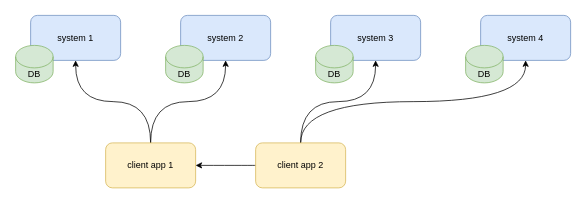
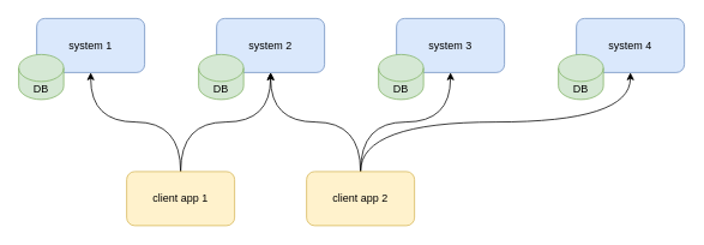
- <mxCell id="11" style="edgeStyle=orthogonalEdgeStyle;curved=1;rounded=0;orthogonalLoop=1;jettySize=auto;html=1;" edge="1" parent="1" source="14" target="10"><mxGeometry relative="1" as="geometry" /></mxCell>
+ <mxCell id="11" style="edgeStyle=orthogonalEdgeStyle;curved=1;rounded=0;orthogonalLoop=1;jettySize=auto;html=1;entryX=0.5;entryY=1;entryDx=0;entryDy=0;" edge="1" parent="1" source="14" target="4"><mxGeometry relative="1" as="geometry" /></mxCell>
